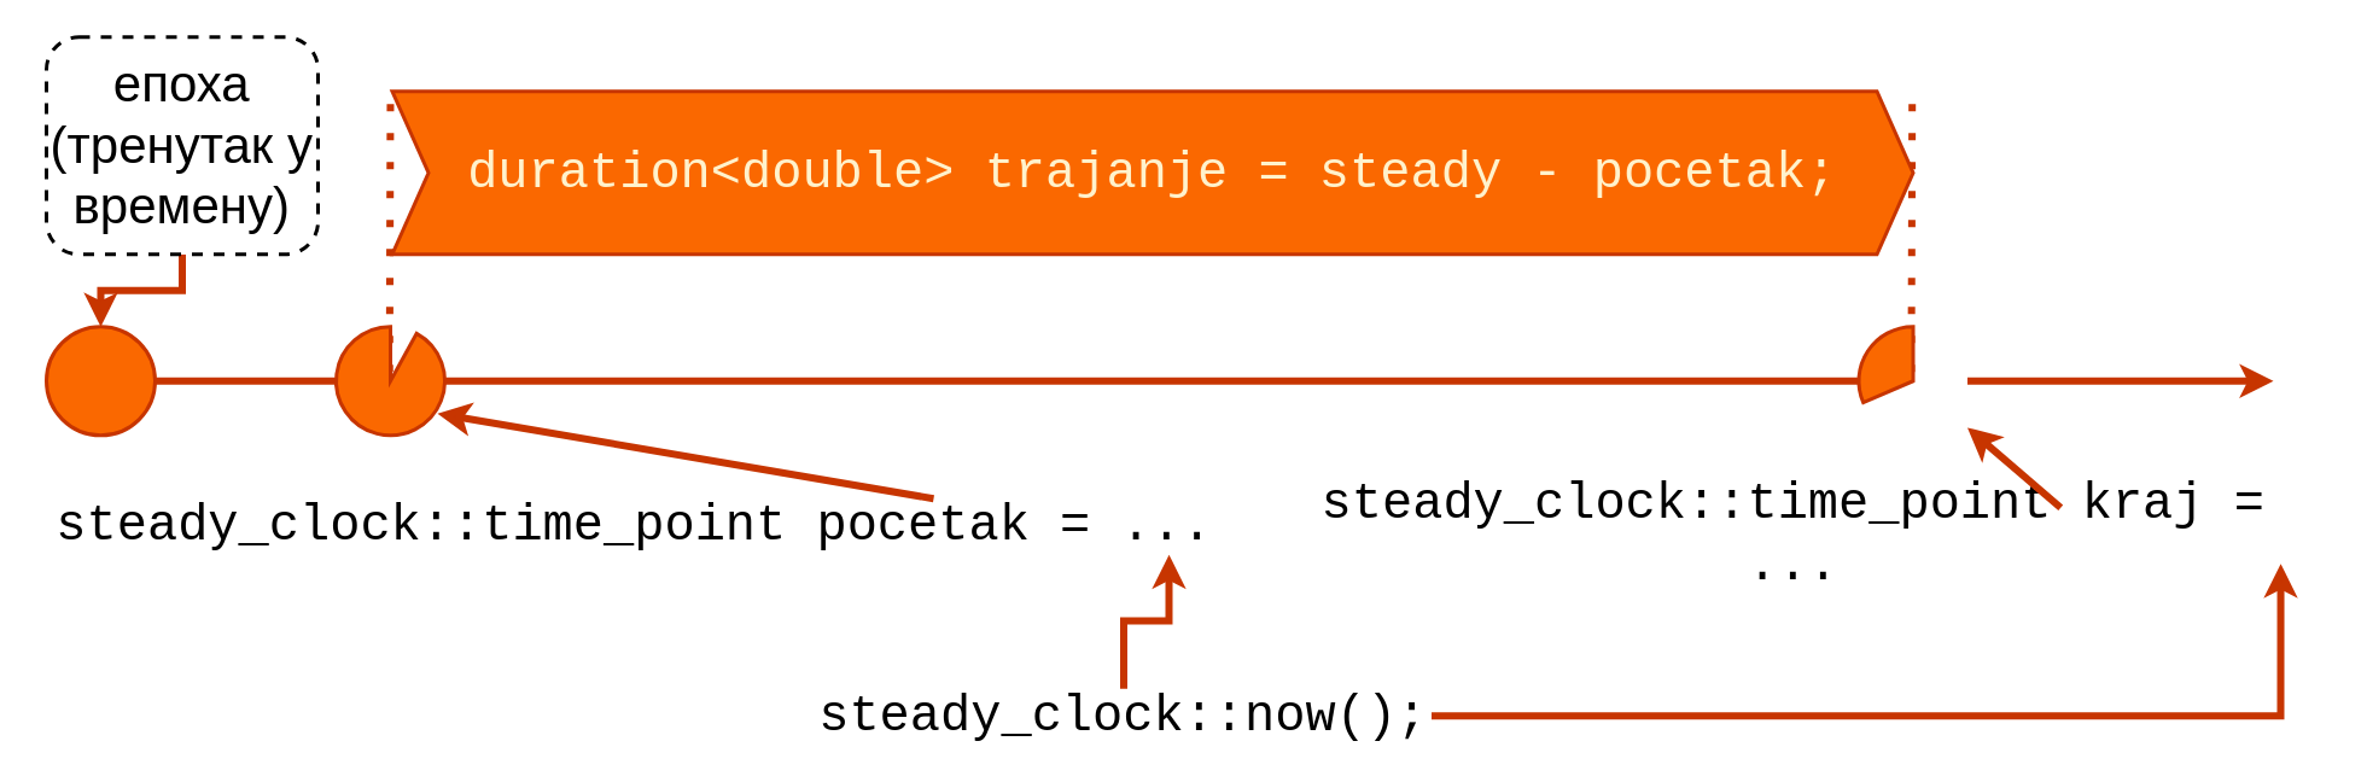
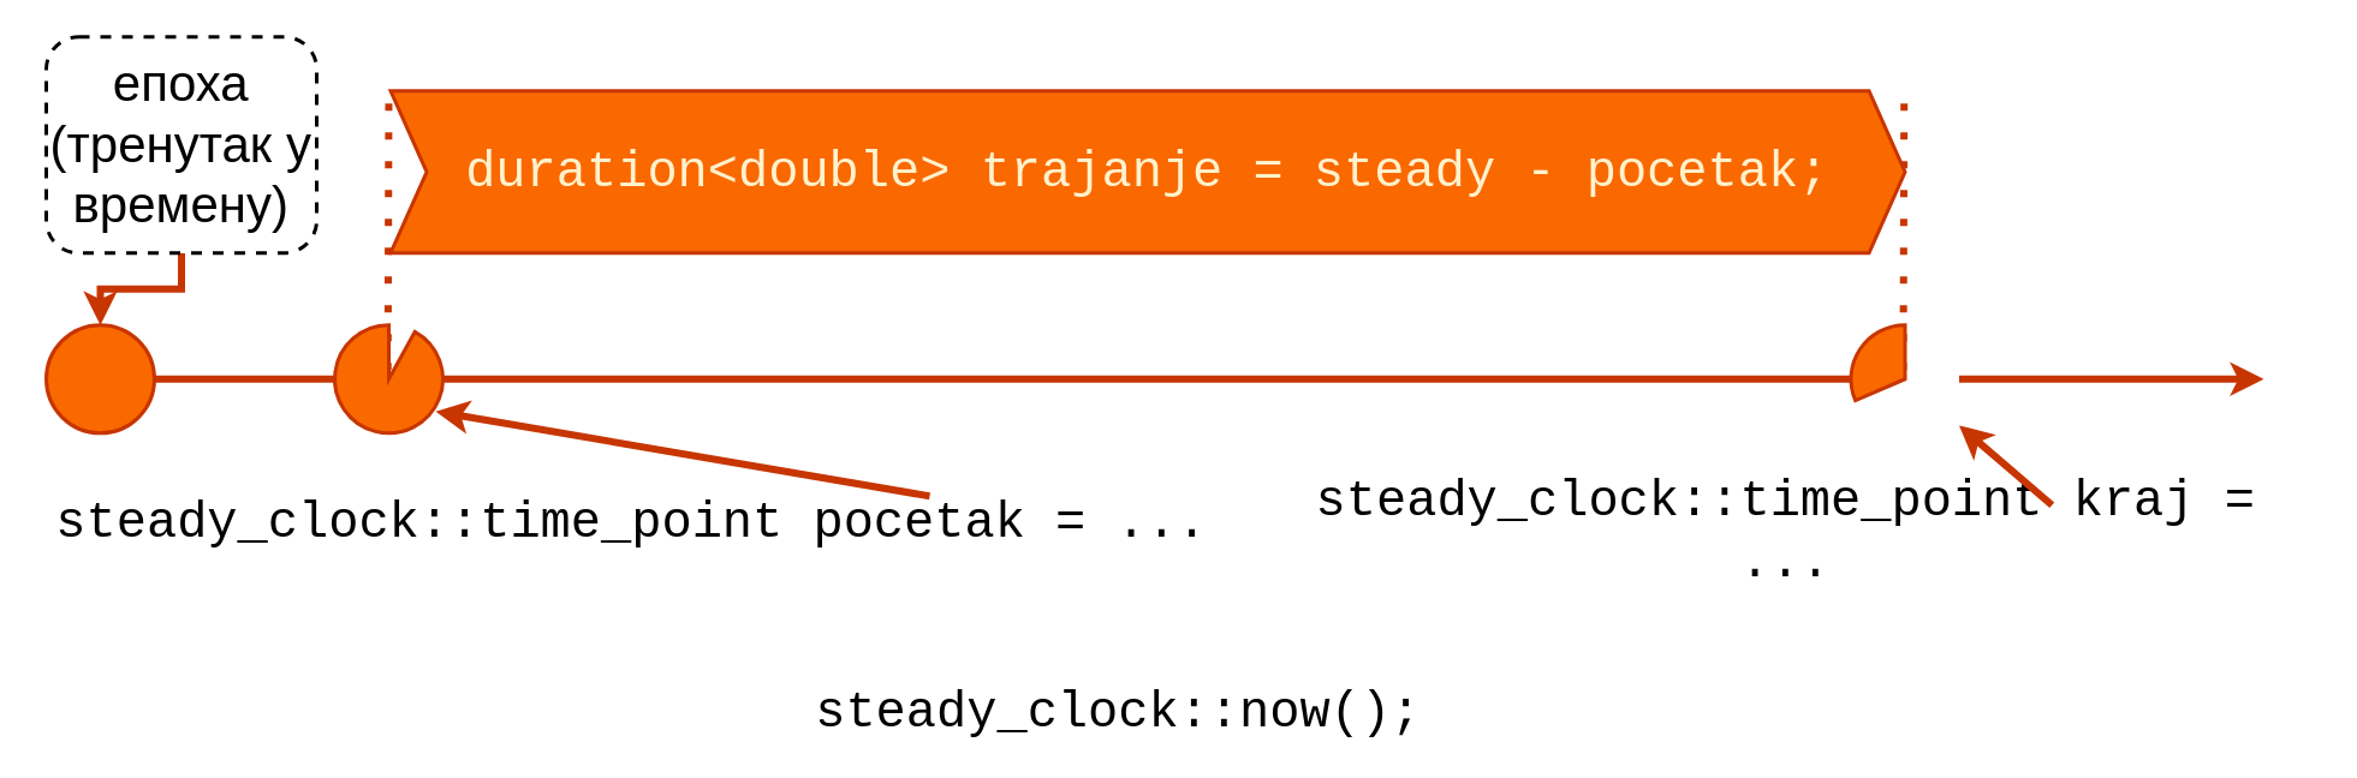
- <mxCell id="16" style="edgeStyle=orthogonalEdgeStyle;rounded=0;orthogonalLoop=1;jettySize=auto;html=1;exitX=0.5;exitY=0;exitDx=0;exitDy=0;entryX=0.947;entryY=1.033;entryDx=0;entryDy=0;entryPerimeter=0;fillColor=#fa6800;strokeColor=#C73500;strokeWidth=4;" edge="1" parent="1" source="18" target="14"><mxGeometry relative="1" as="geometry" /></mxCell>
- <mxCell id="17" style="edgeStyle=orthogonalEdgeStyle;rounded=0;orthogonalLoop=1;jettySize=auto;html=1;exitX=1;exitY=0.5;exitDx=0;exitDy=0;entryX=0.956;entryY=1.033;entryDx=0;entryDy=0;entryPerimeter=0;fillColor=#fa6800;strokeColor=#C73500;strokeWidth=4;" edge="1" parent="1" source="18" target="15"><mxGeometry relative="1" as="geometry" /></mxCell>
